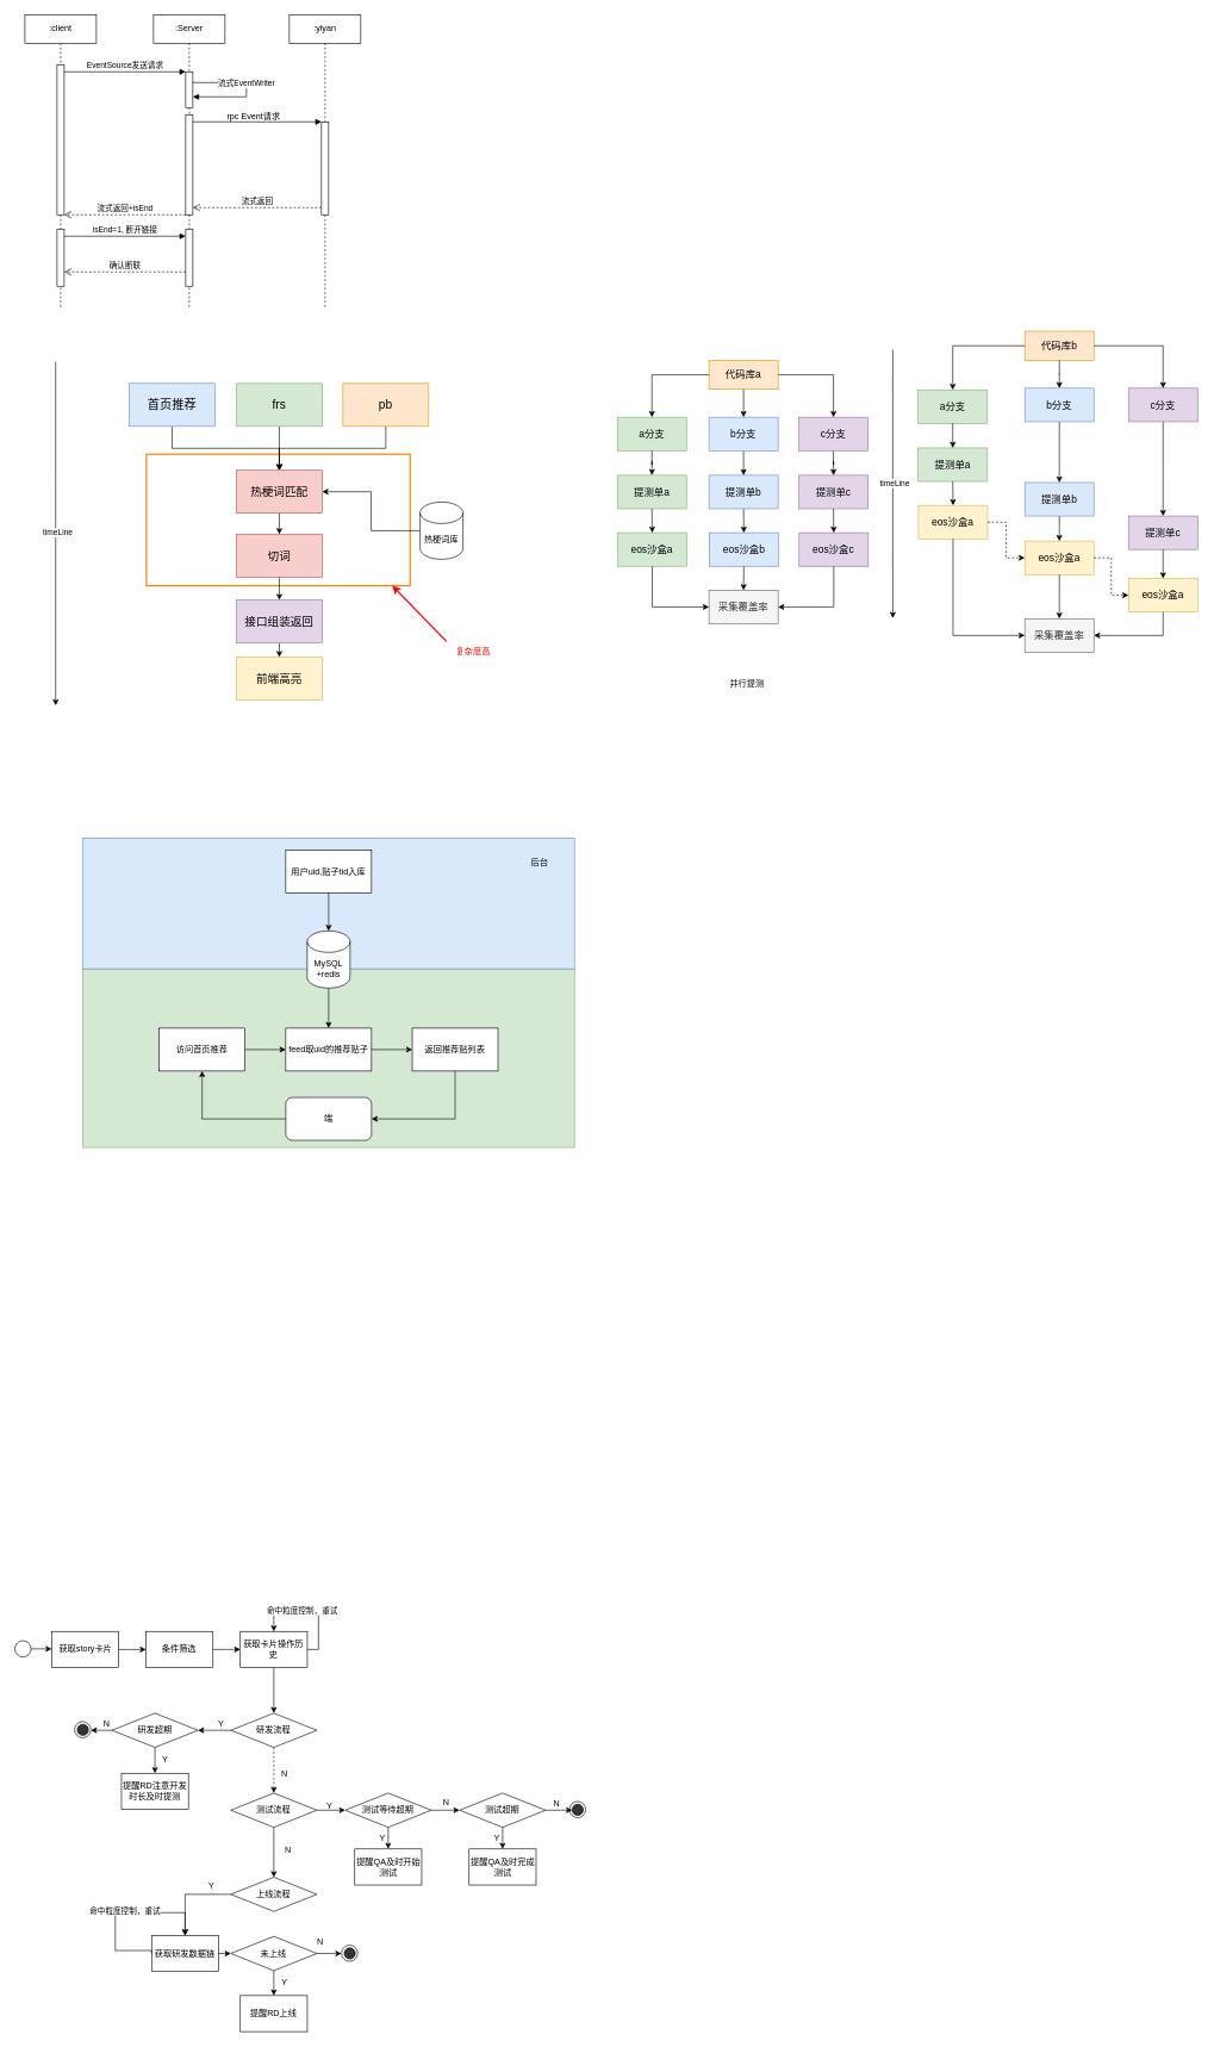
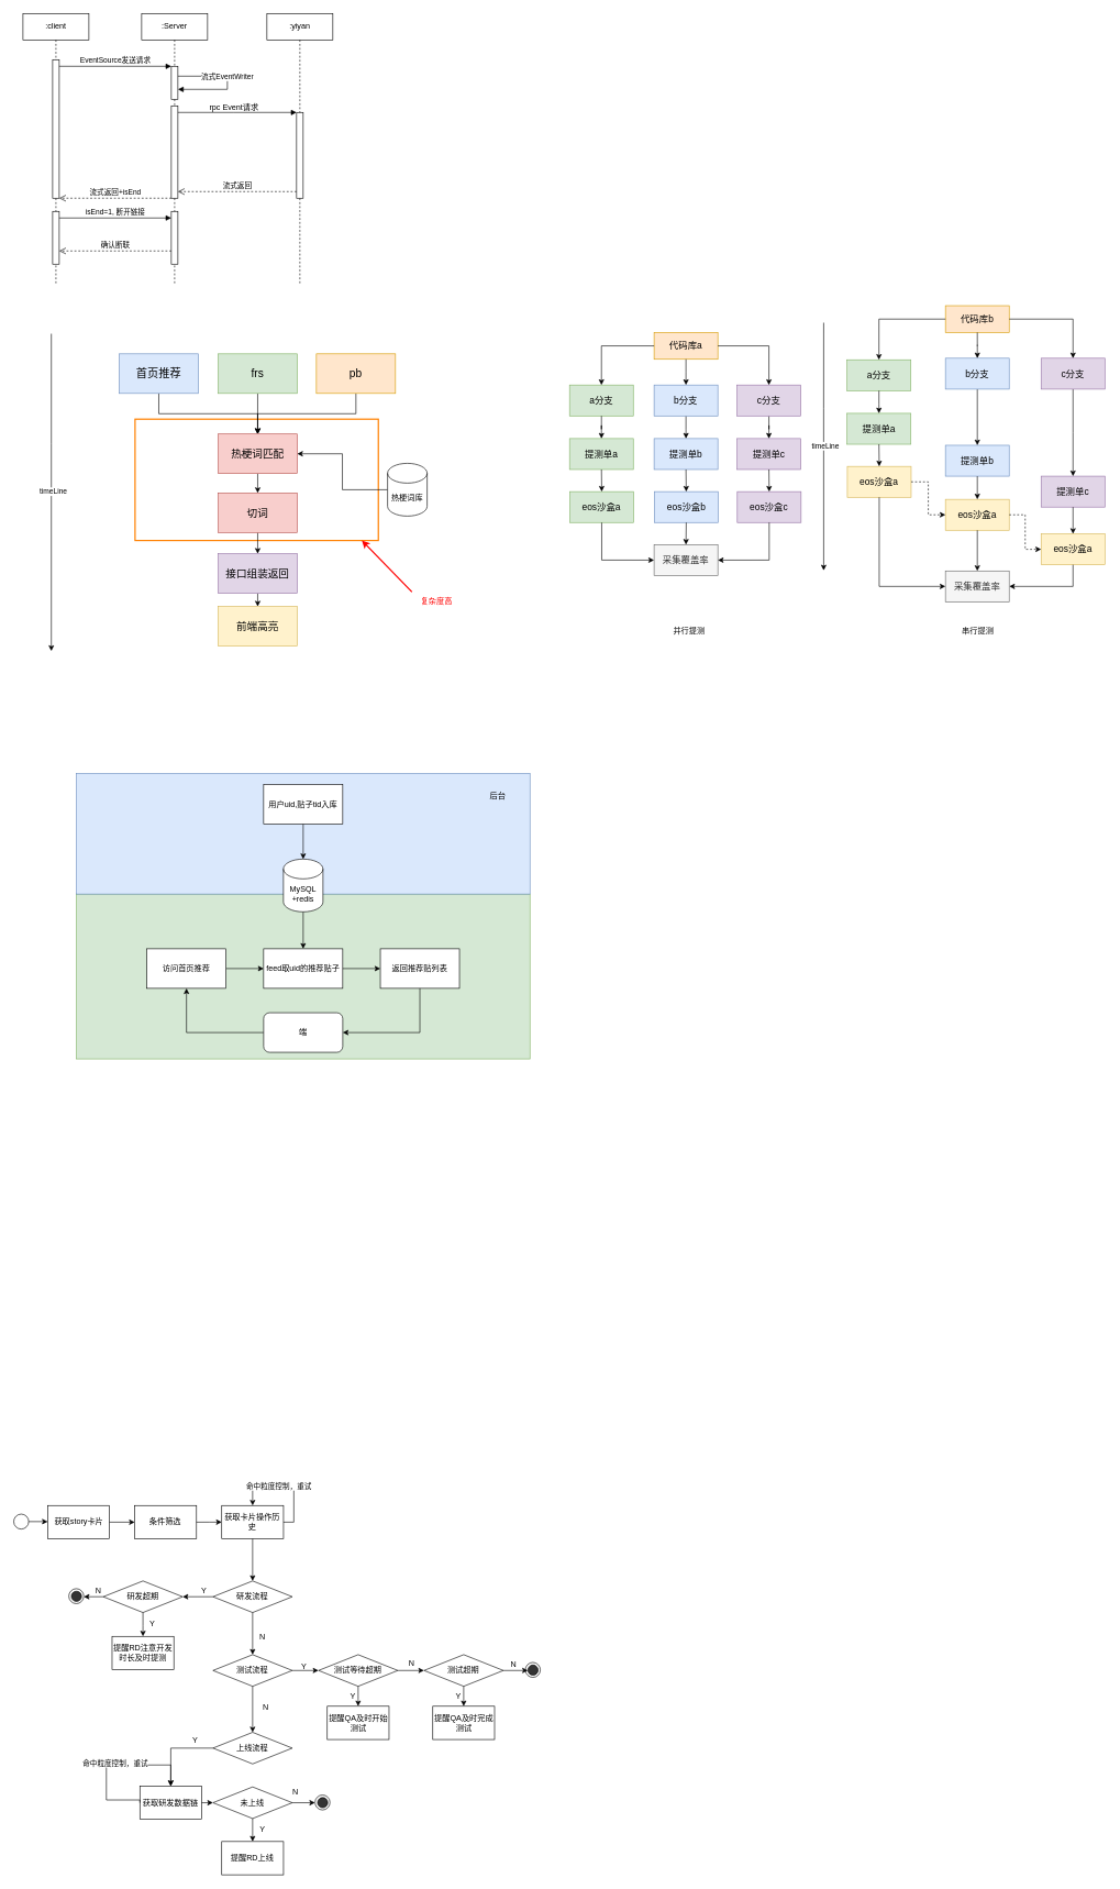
+ <mxCell id="76" value="串行提测" style="text;html=1;align=center;verticalAlign=middle;resizable=0;points=[];autosize=1;strokeColor=none;fillColor=none;" vertex="1" parent="1"><mxGeometry x="1449" y="944" width="66" height="26" as="geometry" /></mxCell>
- <mxCell id="123" style="edgeStyle=orthogonalEdgeStyle;rounded=0;orthogonalLoop=1;jettySize=auto;html=1;exitX=0.5;exitY=1;exitDx=0;exitDy=0;dashed=1;" edge="1" parent="1" source="120" target="122"><mxGeometry relative="1" as="geometry" /></mxCell>
+ <mxCell id="123" style="edgeStyle=orthogonalEdgeStyle;rounded=0;orthogonalLoop=1;jettySize=auto;html=1;exitX=0.5;exitY=1;exitDx=0;exitDy=0;" edge="1" parent="1" source="120" target="122"><mxGeometry relative="1" as="geometry" /></mxCell>
